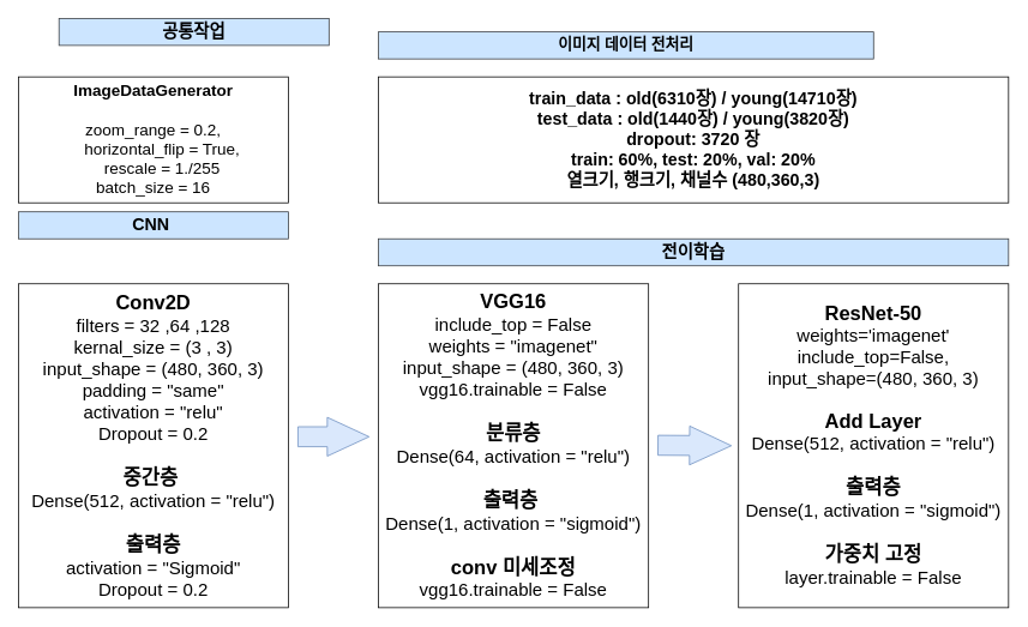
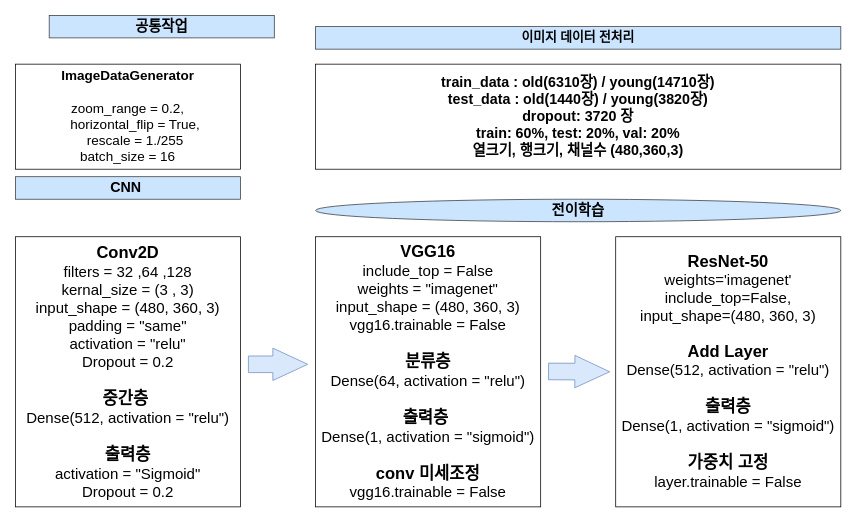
- <mxCell id="6" value="&lt;font style=&quot;font-size: 17px;&quot;&gt;이미지 데이터 전처리&lt;br&gt;&lt;/font&gt;" style="rounded=0;whiteSpace=wrap;html=1;fontSize=15;fontStyle=1;verticalAlign=middle;fillColor=#cce5ff;strokeColor=#36393d;" parent="1" vertex="1"><mxGeometry x="420" y="35" width="550" height="30" as="geometry" /></mxCell>
+ <mxCell id="6" value="&lt;font style=&quot;font-size: 17px;&quot;&gt;이미지 데이터 전처리&lt;br&gt;&lt;/font&gt;" style="rounded=0;whiteSpace=wrap;html=1;fontSize=15;fontStyle=1;verticalAlign=middle;fillColor=#cce5ff;strokeColor=#36393d;" parent="1" vertex="1"><mxGeometry x="420" y="35" width="700" height="30" as="geometry" /></mxCell>
- <mxCell id="8" value="전이학습" style="rounded=0;whiteSpace=wrap;html=1;fontSize=19;fontStyle=1;fillColor=#cce5ff;strokeColor=#36393d;" parent="1" vertex="1"><mxGeometry x="420" y="265" width="700" height="30" as="geometry" /></mxCell>
+ <mxCell id="8" value="전이학습" style="ellipse;whiteSpace=wrap;html=1;fontSize=19;fontStyle=1;fillColor=#cce5ff;strokeColor=#36393d;" parent="1" vertex="1"><mxGeometry x="420" y="265" width="700" height="30" as="geometry" /></mxCell>
